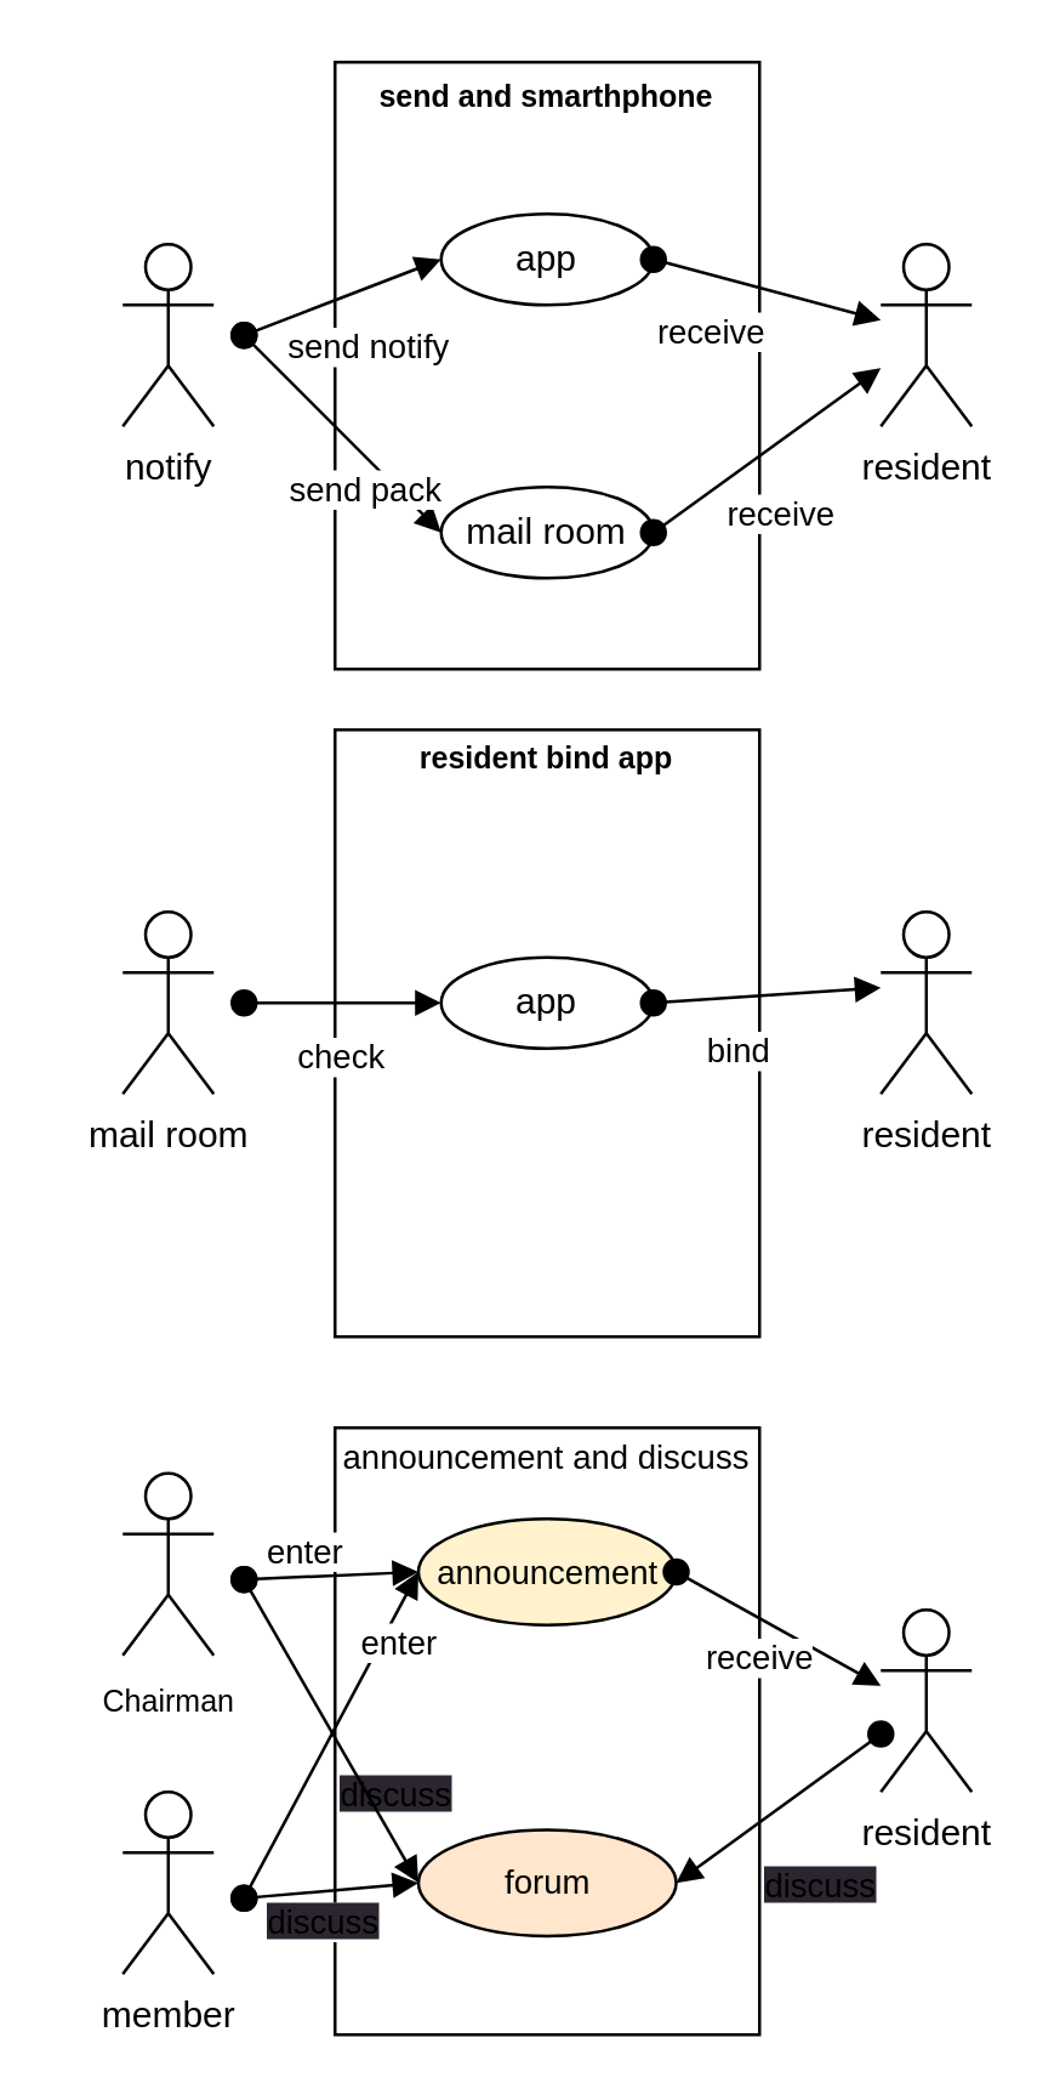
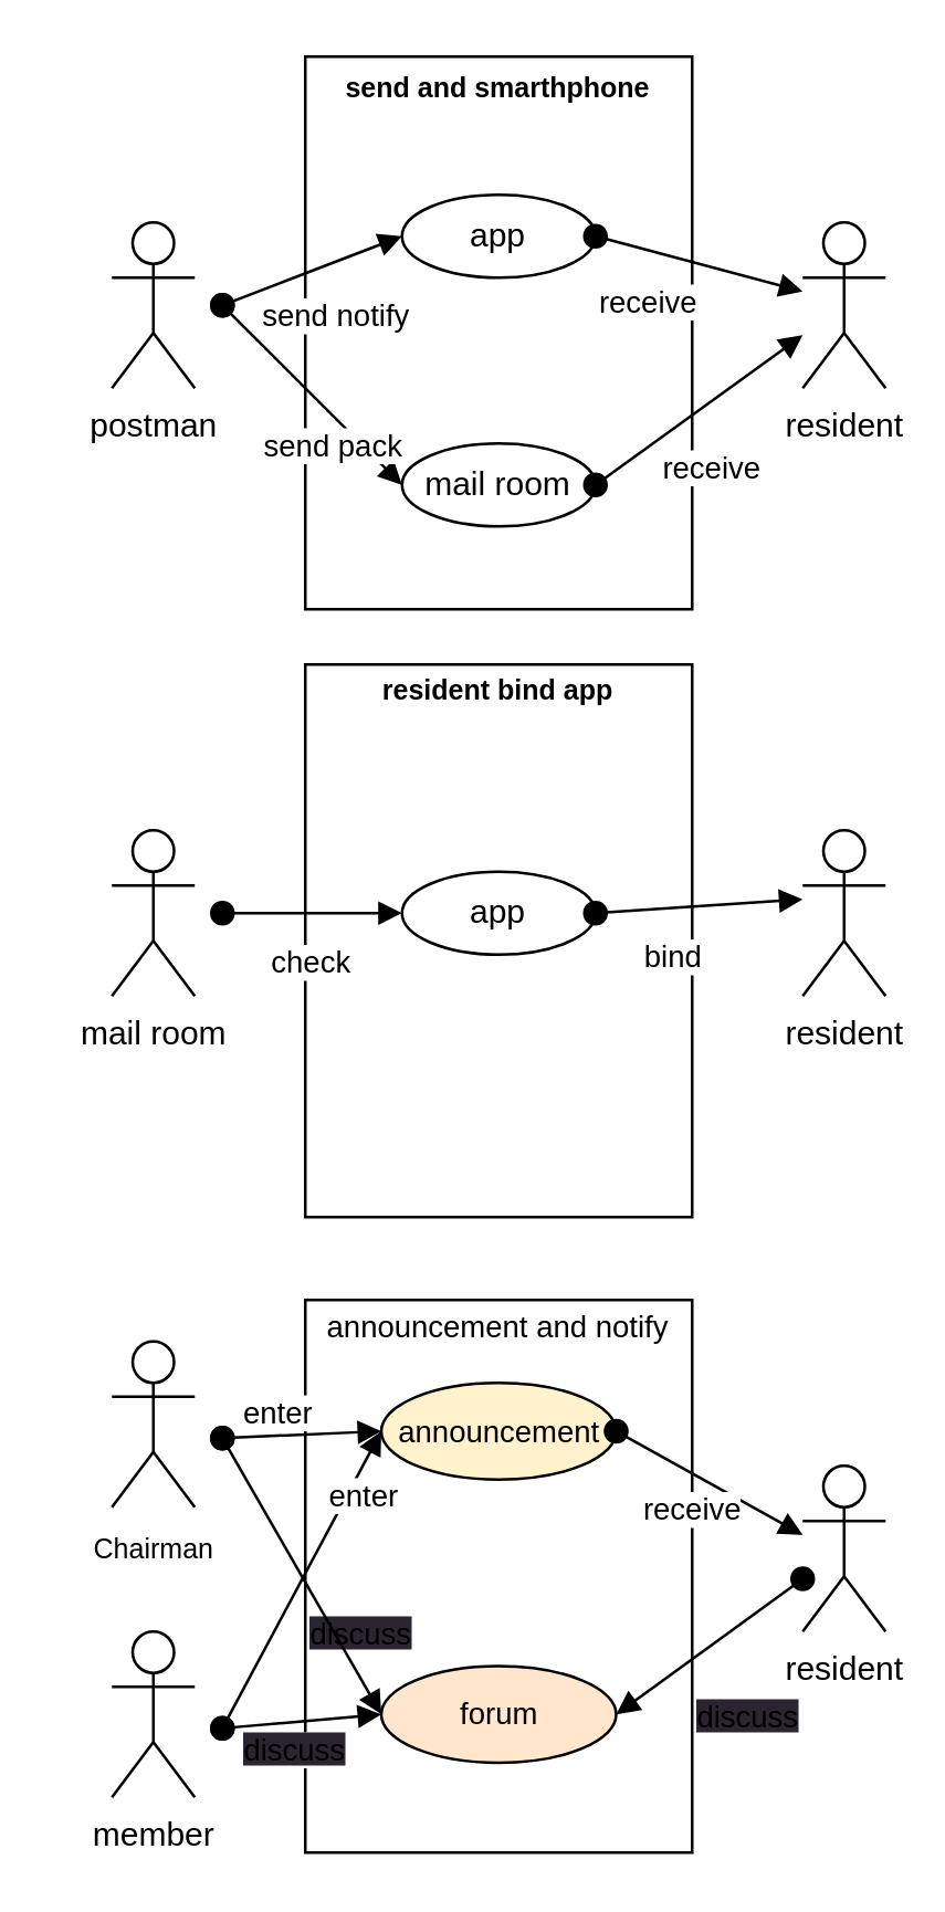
- <mxCell id="2" value="notify" style="shape=umlActor;verticalLabelPosition=bottom;verticalAlign=top;html=1;" parent="1" vertex="1"><mxGeometry x="40" y="80" width="30" height="60" as="geometry" /></mxCell>
+ <mxCell id="2" value="postman" style="shape=umlActor;verticalLabelPosition=bottom;verticalAlign=top;html=1;" parent="1" vertex="1"><mxGeometry x="40" y="80" width="30" height="60" as="geometry" /></mxCell>
- <mxCell id="21" value="&lt;p style=&quot;margin: 4px 0px 0px; text-align: center; font-size: 11px;&quot;&gt;&lt;font style=&quot;font-size: 11px;&quot;&gt;announcement&amp;nbsp;&lt;/font&gt;&lt;span style=&quot;background-color: initial;&quot;&gt;and&amp;nbsp;&lt;/span&gt;&lt;span style=&quot;background-color: initial;&quot;&gt;discuss&lt;/span&gt;&lt;/p&gt;" style="verticalAlign=top;align=left;overflow=fill;fontSize=12;fontFamily=Helvetica;html=1;fillColor=none;" parent="1" vertex="1"><mxGeometry x="110" y="470" width="140" height="200" as="geometry" /></mxCell>
+ <mxCell id="21" value="&lt;p style=&quot;margin: 4px 0px 0px; text-align: center; font-size: 11px;&quot;&gt;&lt;font style=&quot;font-size: 11px;&quot;&gt;announcement&amp;nbsp;&lt;/font&gt;&lt;span style=&quot;background-color: initial;&quot;&gt;and&amp;nbsp;&lt;/span&gt;&lt;span style=&quot;background-color: initial;&quot;&gt;notify&lt;/span&gt;&lt;/p&gt;" style="verticalAlign=top;align=left;overflow=fill;fontSize=12;fontFamily=Helvetica;html=1;fillColor=none;" parent="1" vertex="1"><mxGeometry x="110" y="470" width="140" height="200" as="geometry" /></mxCell>
